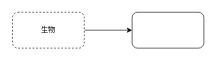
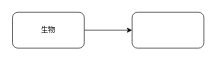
- <mxCell id="3" value="生物" style="rounded=1;whiteSpace=wrap;html=1;dashed=1;" vertex="1" parent="1"><mxGeometry x="20" y="20" width="120" height="60" as="geometry" /></mxCell>
+ <mxCell id="3" value="生物" style="rounded=1;whiteSpace=wrap;html=1;" vertex="1" parent="1"><mxGeometry x="20" y="20" width="120" height="60" as="geometry" /></mxCell>
